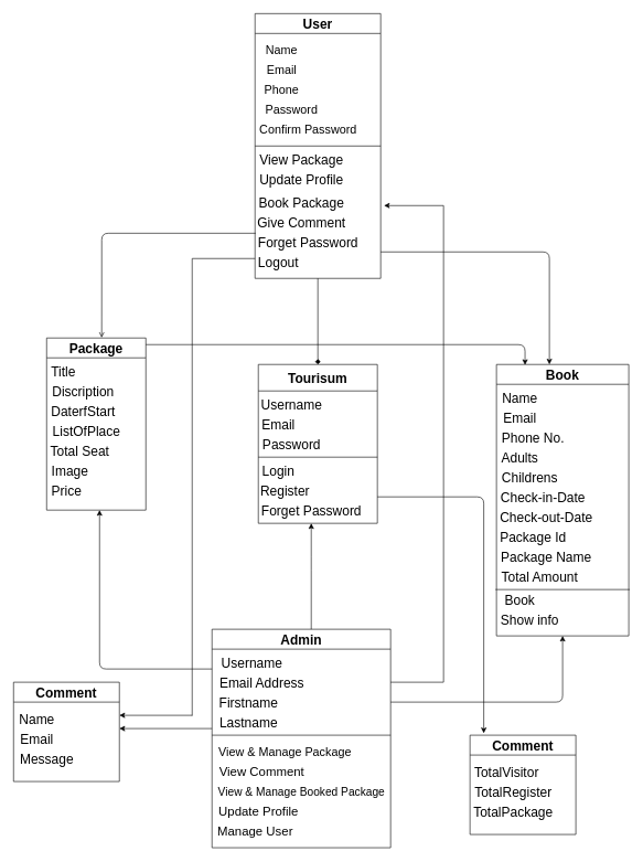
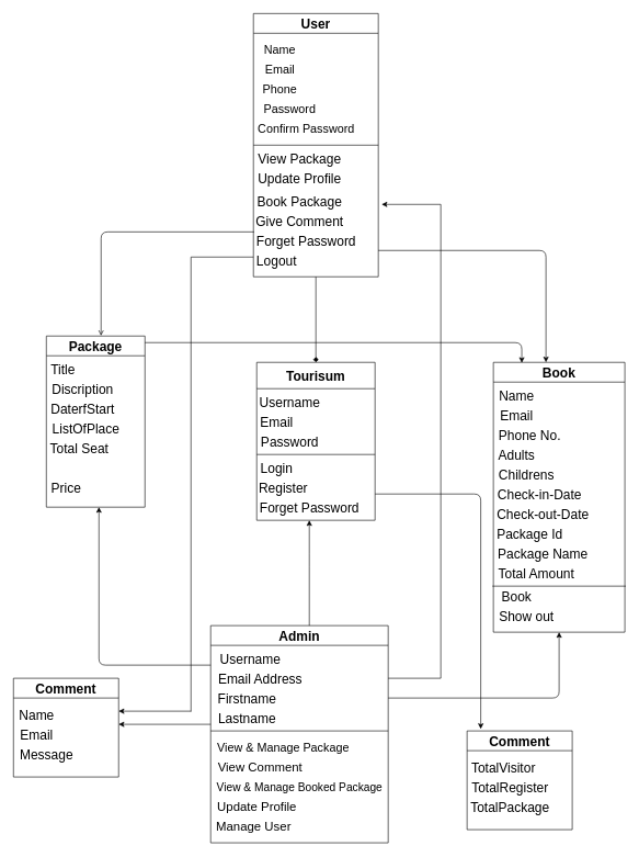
- <mxCell id="20" value="Image" style="text;html=1;align=center;verticalAlign=middle;resizable=0;points=[];autosize=1;fontSize=20;" vertex="1" parent="15"><mxGeometry y="185" width="70" height="30" as="geometry" /></mxCell>
- <mxCell id="44" value="Show info" style="text;html=1;align=center;verticalAlign=middle;resizable=0;points=[];autosize=1;fontSize=20;" vertex="1" parent="31"><mxGeometry y="370" width="100" height="30" as="geometry" /></mxCell>
+ <mxCell id="44" value="Show out" style="text;html=1;align=center;verticalAlign=middle;resizable=0;points=[];autosize=1;fontSize=20;" vertex="1" parent="31"><mxGeometry y="370" width="100" height="30" as="geometry" /></mxCell>
